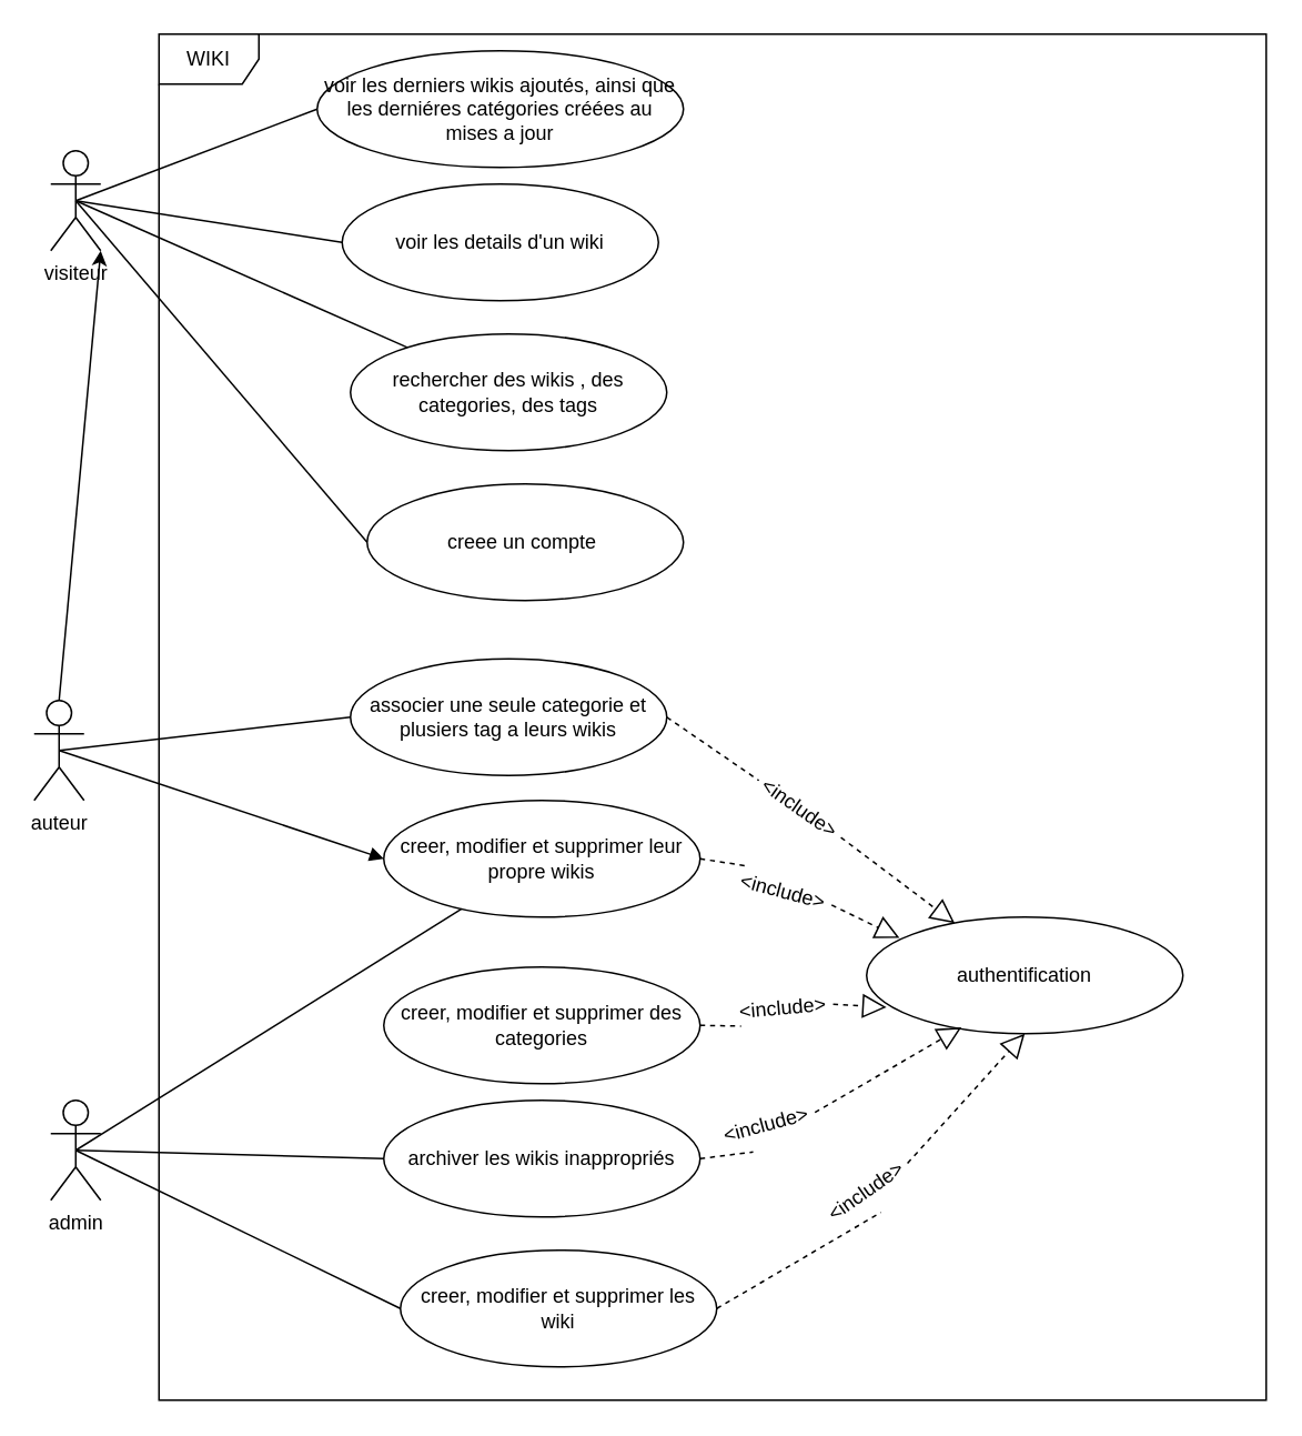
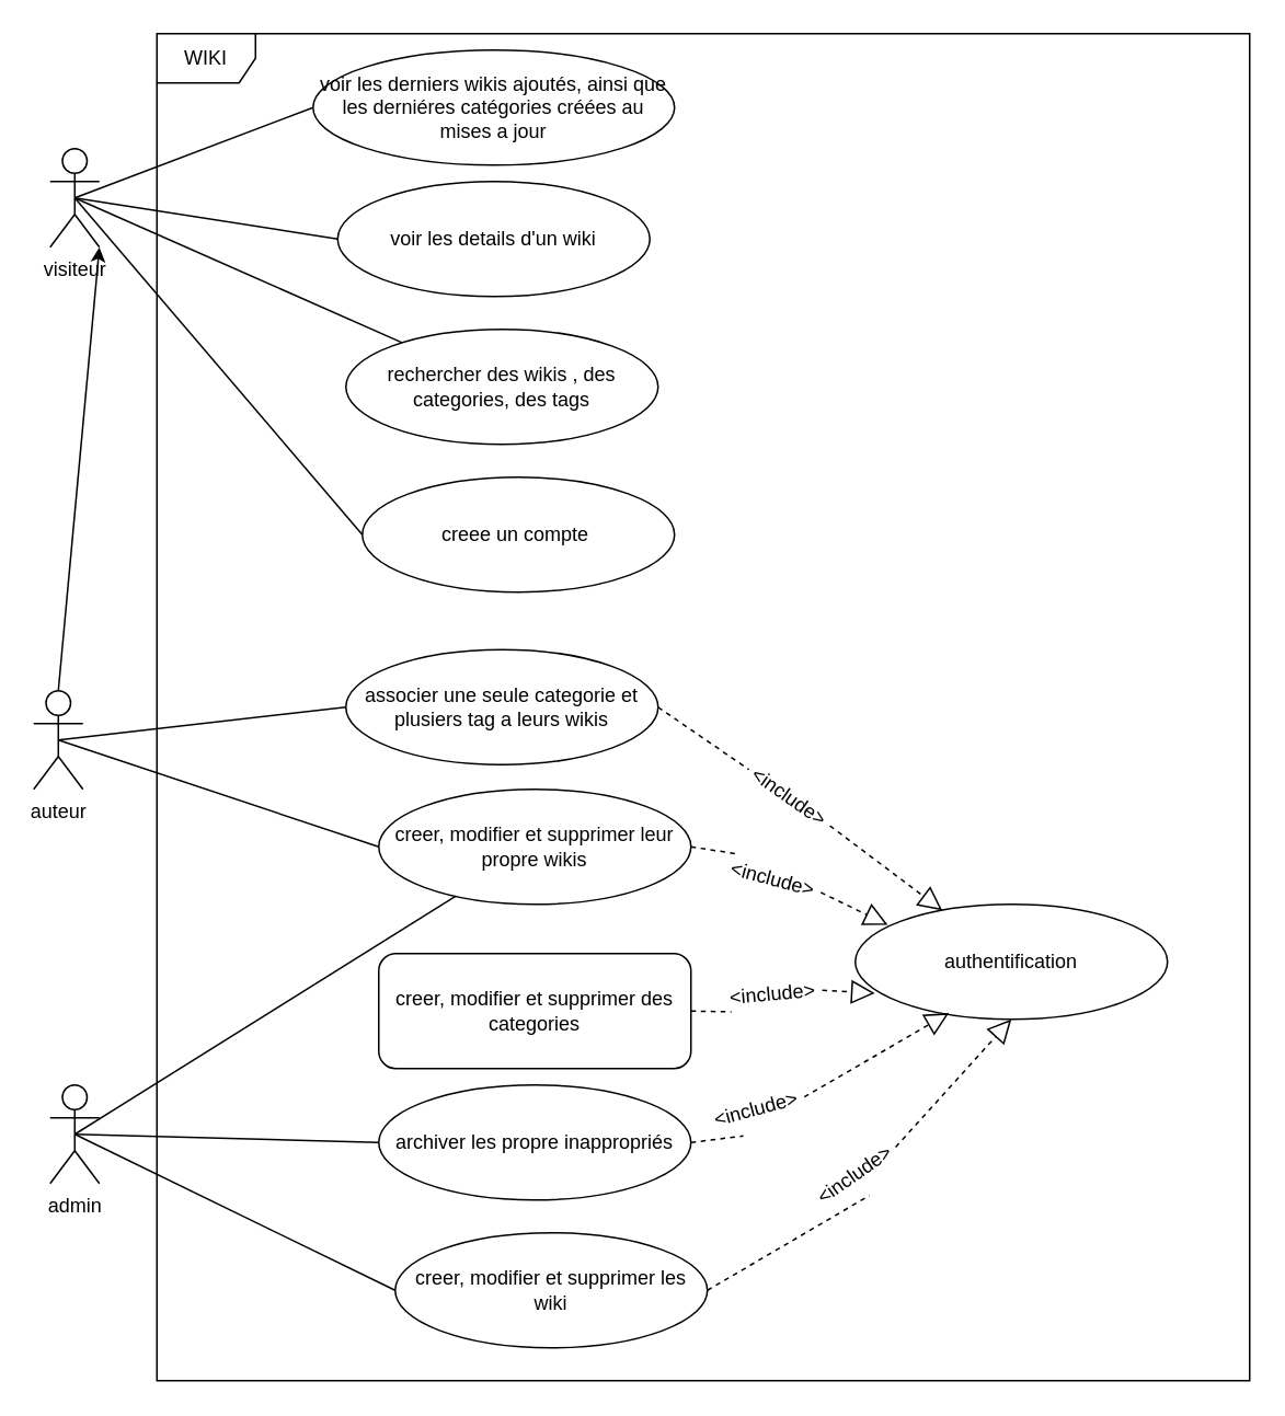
- <mxCell id="22" value="" style="endArrow=block;html=1;entryX=0;entryY=0.5;entryDx=0;entryDy=0;exitX=0.5;exitY=0.5;exitDx=0;exitDy=0;exitPerimeter=0;" parent="1" source="3" target="11" edge="1"><mxGeometry width="50" height="50" relative="1" as="geometry"><mxPoint x="60" y="480" as="sourcePoint" /><mxPoint x="220" y="440" as="targetPoint" /></mxGeometry></mxCell>
+ <mxCell id="22" value="" style="endArrow=none;html=1;entryX=0;entryY=0.5;entryDx=0;entryDy=0;exitX=0.5;exitY=0.5;exitDx=0;exitDy=0;exitPerimeter=0;" parent="1" source="3" target="11" edge="1"><mxGeometry width="50" height="50" relative="1" as="geometry"><mxPoint x="60" y="480" as="sourcePoint" /><mxPoint x="220" y="440" as="targetPoint" /></mxGeometry></mxCell>
- <mxCell id="12" value="creer, modifier et supprimer des categories" style="ellipse;whiteSpace=wrap;html=1;" parent="1" vertex="1"><mxGeometry x="230" y="580" width="190" height="70" as="geometry" /></mxCell>
+ <mxCell id="12" value="creer, modifier et supprimer des categories" style="whiteSpace=wrap;html=1;rounded=1;" parent="1" vertex="1"><mxGeometry x="230" y="580" width="190" height="70" as="geometry" /></mxCell>
- <mxCell id="14" value="archiver les wikis inappropriés" style="ellipse;whiteSpace=wrap;html=1;" parent="1" vertex="1"><mxGeometry x="230" y="660" width="190" height="70" as="geometry" /></mxCell>
+ <mxCell id="14" value="archiver les propre inappropriés" style="ellipse;whiteSpace=wrap;html=1;" parent="1" vertex="1"><mxGeometry x="230" y="660" width="190" height="70" as="geometry" /></mxCell>
